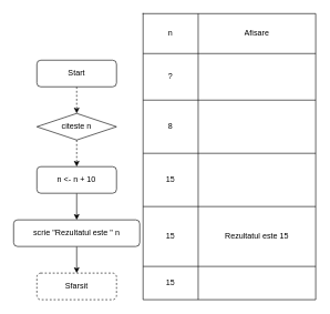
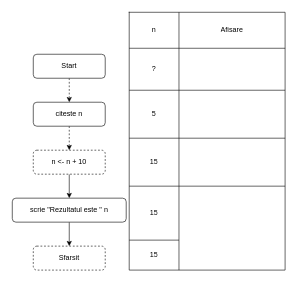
- <mxCell id="7" value="citeste n" style="rhombus;whiteSpace=wrap;html=1;fontSize=12;glass=0;strokeWidth=1;shadow=0;" vertex="1" parent="1"><mxGeometry x="55" y="170" width="120" height="40" as="geometry" /></mxCell>
+ <mxCell id="7" value="citeste n" style="rounded=1;whiteSpace=wrap;html=1;fontSize=12;glass=0;strokeWidth=1;shadow=0;" vertex="1" parent="1"><mxGeometry x="55" y="170" width="120" height="40" as="geometry" /></mxCell>
- <mxCell id="19" value="8" style="shape=partialRectangle;html=1;whiteSpace=wrap;connectable=0;fillColor=none;top=0;left=0;bottom=0;right=0;overflow=hidden;" vertex="1" parent="18"><mxGeometry width="83" height="80" as="geometry" /></mxCell>
+ <mxCell id="19" value="5" style="shape=partialRectangle;html=1;whiteSpace=wrap;connectable=0;fillColor=none;top=0;left=0;bottom=0;right=0;overflow=hidden;" vertex="1" parent="18"><mxGeometry width="83" height="80" as="geometry" /></mxCell>
- <mxCell id="9" value="n &amp;lt;- n + 10" style="rounded=1;whiteSpace=wrap;html=1;fontSize=12;glass=0;strokeWidth=1;shadow=0;" vertex="1" parent="1"><mxGeometry x="55" y="250" width="120" height="40" as="geometry" /></mxCell>
+ <mxCell id="9" value="n &amp;lt;- n + 10" style="rounded=1;whiteSpace=wrap;html=1;fontSize=12;glass=0;strokeWidth=1;shadow=0;dashed=1;" vertex="1" parent="1"><mxGeometry x="55" y="250" width="120" height="40" as="geometry" /></mxCell>
- <mxCell id="26" value="Rezultatul este 15" style="shape=partialRectangle;html=1;whiteSpace=wrap;connectable=0;fillColor=none;top=0;left=0;bottom=0;right=0;overflow=hidden;" vertex="1" parent="24"><mxGeometry x="83" width="177" height="90" as="geometry" /></mxCell>
